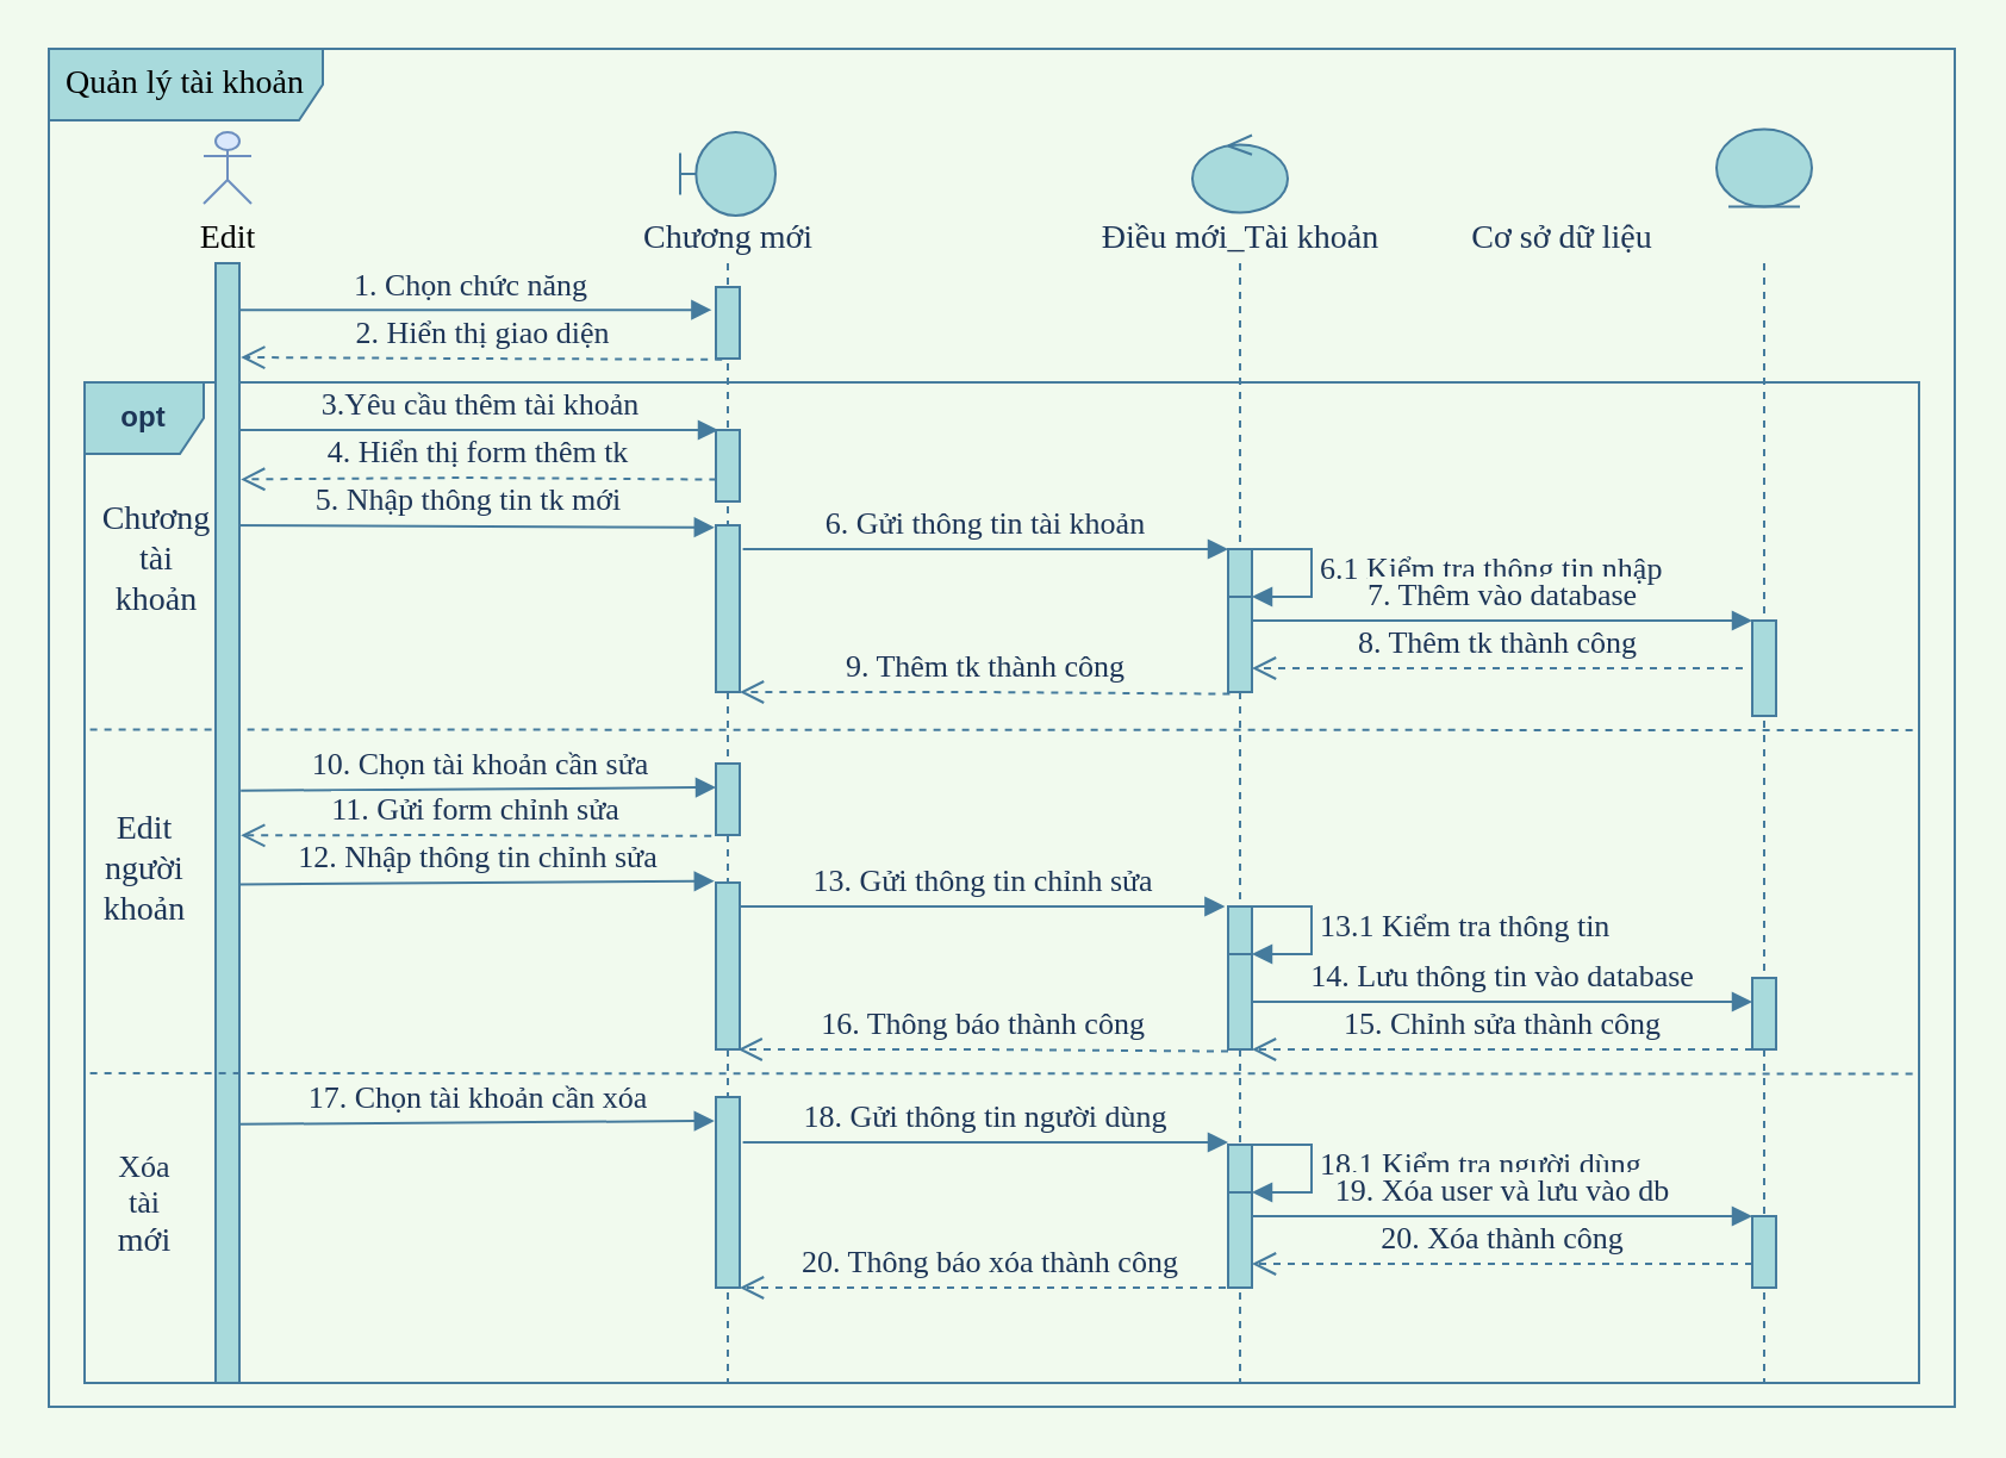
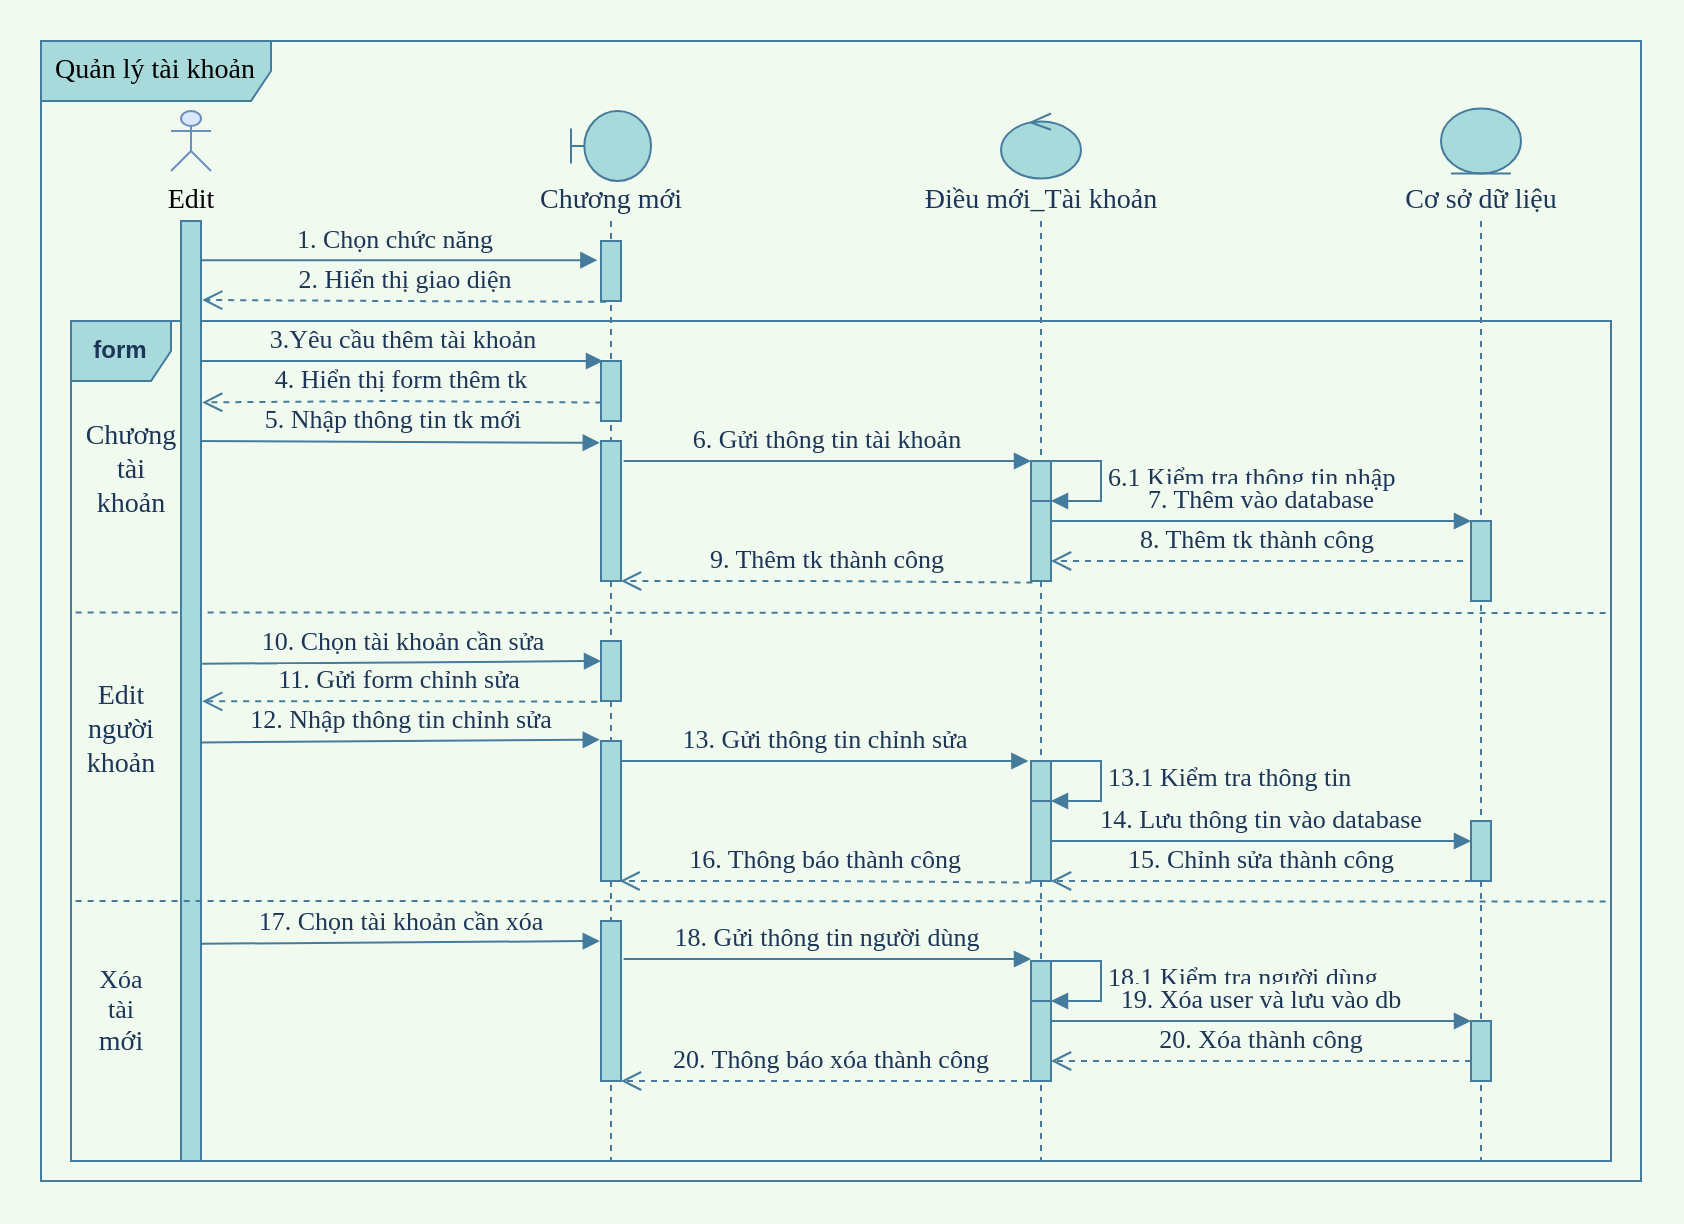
- <mxCell id="32" value="&lt;font style=&quot;font-size: 14px&quot;&gt;Cơ sở dữ liệu&lt;/font&gt;" style="text;html=1;align=center;verticalAlign=middle;resizable=0;points=[];autosize=1;strokeColor=none;fillColor=none;fontFamily=Times New Roman;fontSize=13;fontColor=#1D3557;" parent="1" vertex="1"><mxGeometry x="610" y="90" width="90" height="20" as="geometry" /></mxCell>
+ <mxCell id="32" value="&lt;font style=&quot;font-size: 14px&quot;&gt;Cơ sở dữ liệu&lt;/font&gt;" style="text;html=1;align=center;verticalAlign=middle;resizable=0;points=[];autosize=1;strokeColor=none;fillColor=none;fontFamily=Times New Roman;fontSize=13;fontColor=#1D3557;" parent="1" vertex="1"><mxGeometry x="695" y="90" width="90" height="20" as="geometry" /></mxCell>
- <mxCell id="4" value="&lt;b&gt;opt&lt;/b&gt;" style="shape=umlFrame;whiteSpace=wrap;html=1;width=50;height=30;fillColor=#A8DADC;strokeColor=#457B9D;fontColor=#1D3557;" parent="1" vertex="1"><mxGeometry x="35" y="160" width="770" height="420" as="geometry" /></mxCell>
+ <mxCell id="4" value="&lt;b&gt;form&lt;/b&gt;" style="shape=umlFrame;whiteSpace=wrap;html=1;width=50;height=30;fillColor=#A8DADC;strokeColor=#457B9D;fontColor=#1D3557;" parent="1" vertex="1"><mxGeometry x="35" y="160" width="770" height="420" as="geometry" /></mxCell>
